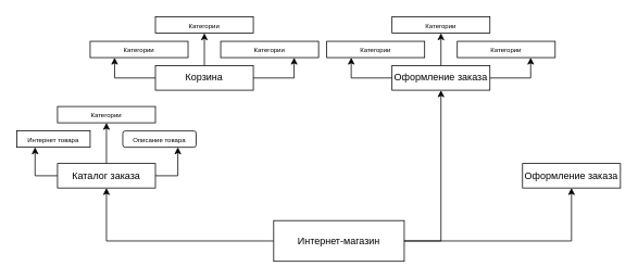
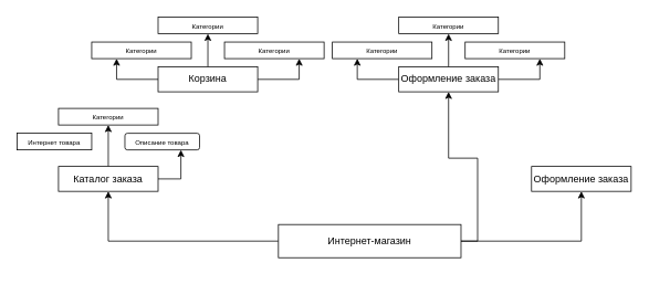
- <mxCell id="8" style="edgeStyle=orthogonalEdgeStyle;rounded=0;orthogonalLoop=1;jettySize=auto;html=1;exitX=0;exitY=0.5;exitDx=0;exitDy=0;entryX=0.25;entryY=1;entryDx=0;entryDy=0;" edge="1" parent="1" source="9" target="20"><mxGeometry relative="1" as="geometry" /></mxCell>
- <mxCell id="5" value="Интернет-магазин" style="rounded=0;whiteSpace=wrap;html=1;" vertex="1" parent="1"><mxGeometry x="335" y="270" width="160" height="50" as="geometry" /></mxCell>
+ <mxCell id="5" value="Интернет-магазин" style="rounded=0;whiteSpace=wrap;html=1;" vertex="1" parent="1"><mxGeometry x="335" y="270" width="220" height="40" as="geometry" /></mxCell>
